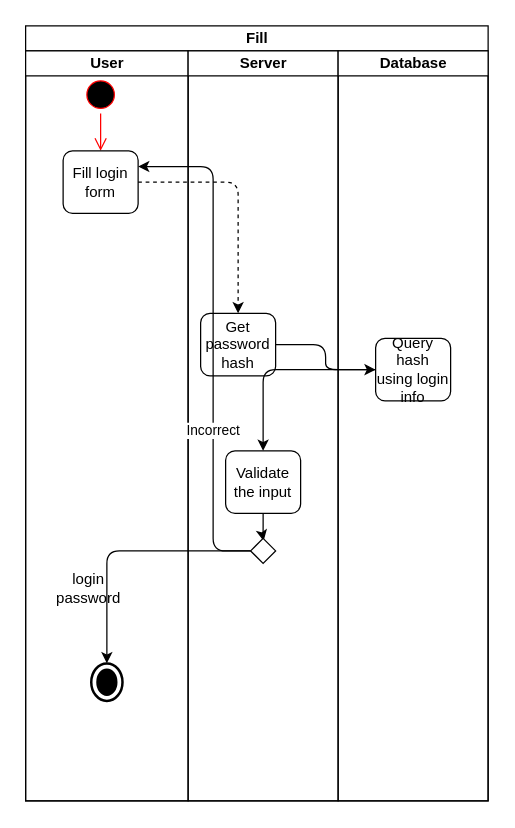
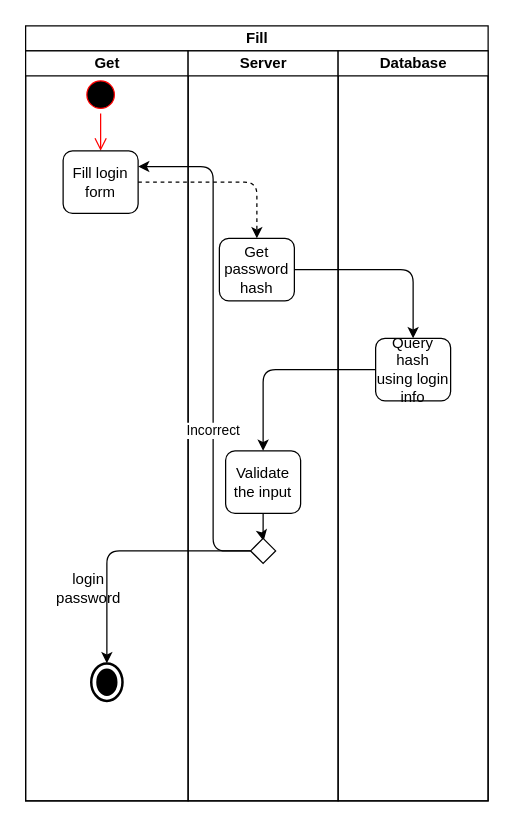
- <mxCell id="3" value="User " style="swimlane;html=1;startSize=20;" vertex="1" parent="2"><mxGeometry y="20" width="130" height="600" as="geometry" /></mxCell>
+ <mxCell id="3" value="Get " style="swimlane;html=1;startSize=20;" vertex="1" parent="2"><mxGeometry y="20" width="130" height="600" as="geometry" /></mxCell>
- <mxCell id="9" value="&lt;div&gt;Get password&lt;/div&gt;&lt;div&gt;hash&lt;br&gt;&lt;/div&gt;" style="rounded=1;whiteSpace=wrap;html=1;" vertex="1" parent="8"><mxGeometry x="10" y="210" width="60" height="50" as="geometry" /></mxCell>
+ <mxCell id="9" value="&lt;div&gt;Get password&lt;/div&gt;&lt;div&gt;hash&lt;br&gt;&lt;/div&gt;" style="rounded=1;whiteSpace=wrap;html=1;" vertex="1" parent="8"><mxGeometry x="25" y="150" width="60" height="50" as="geometry" /></mxCell>
